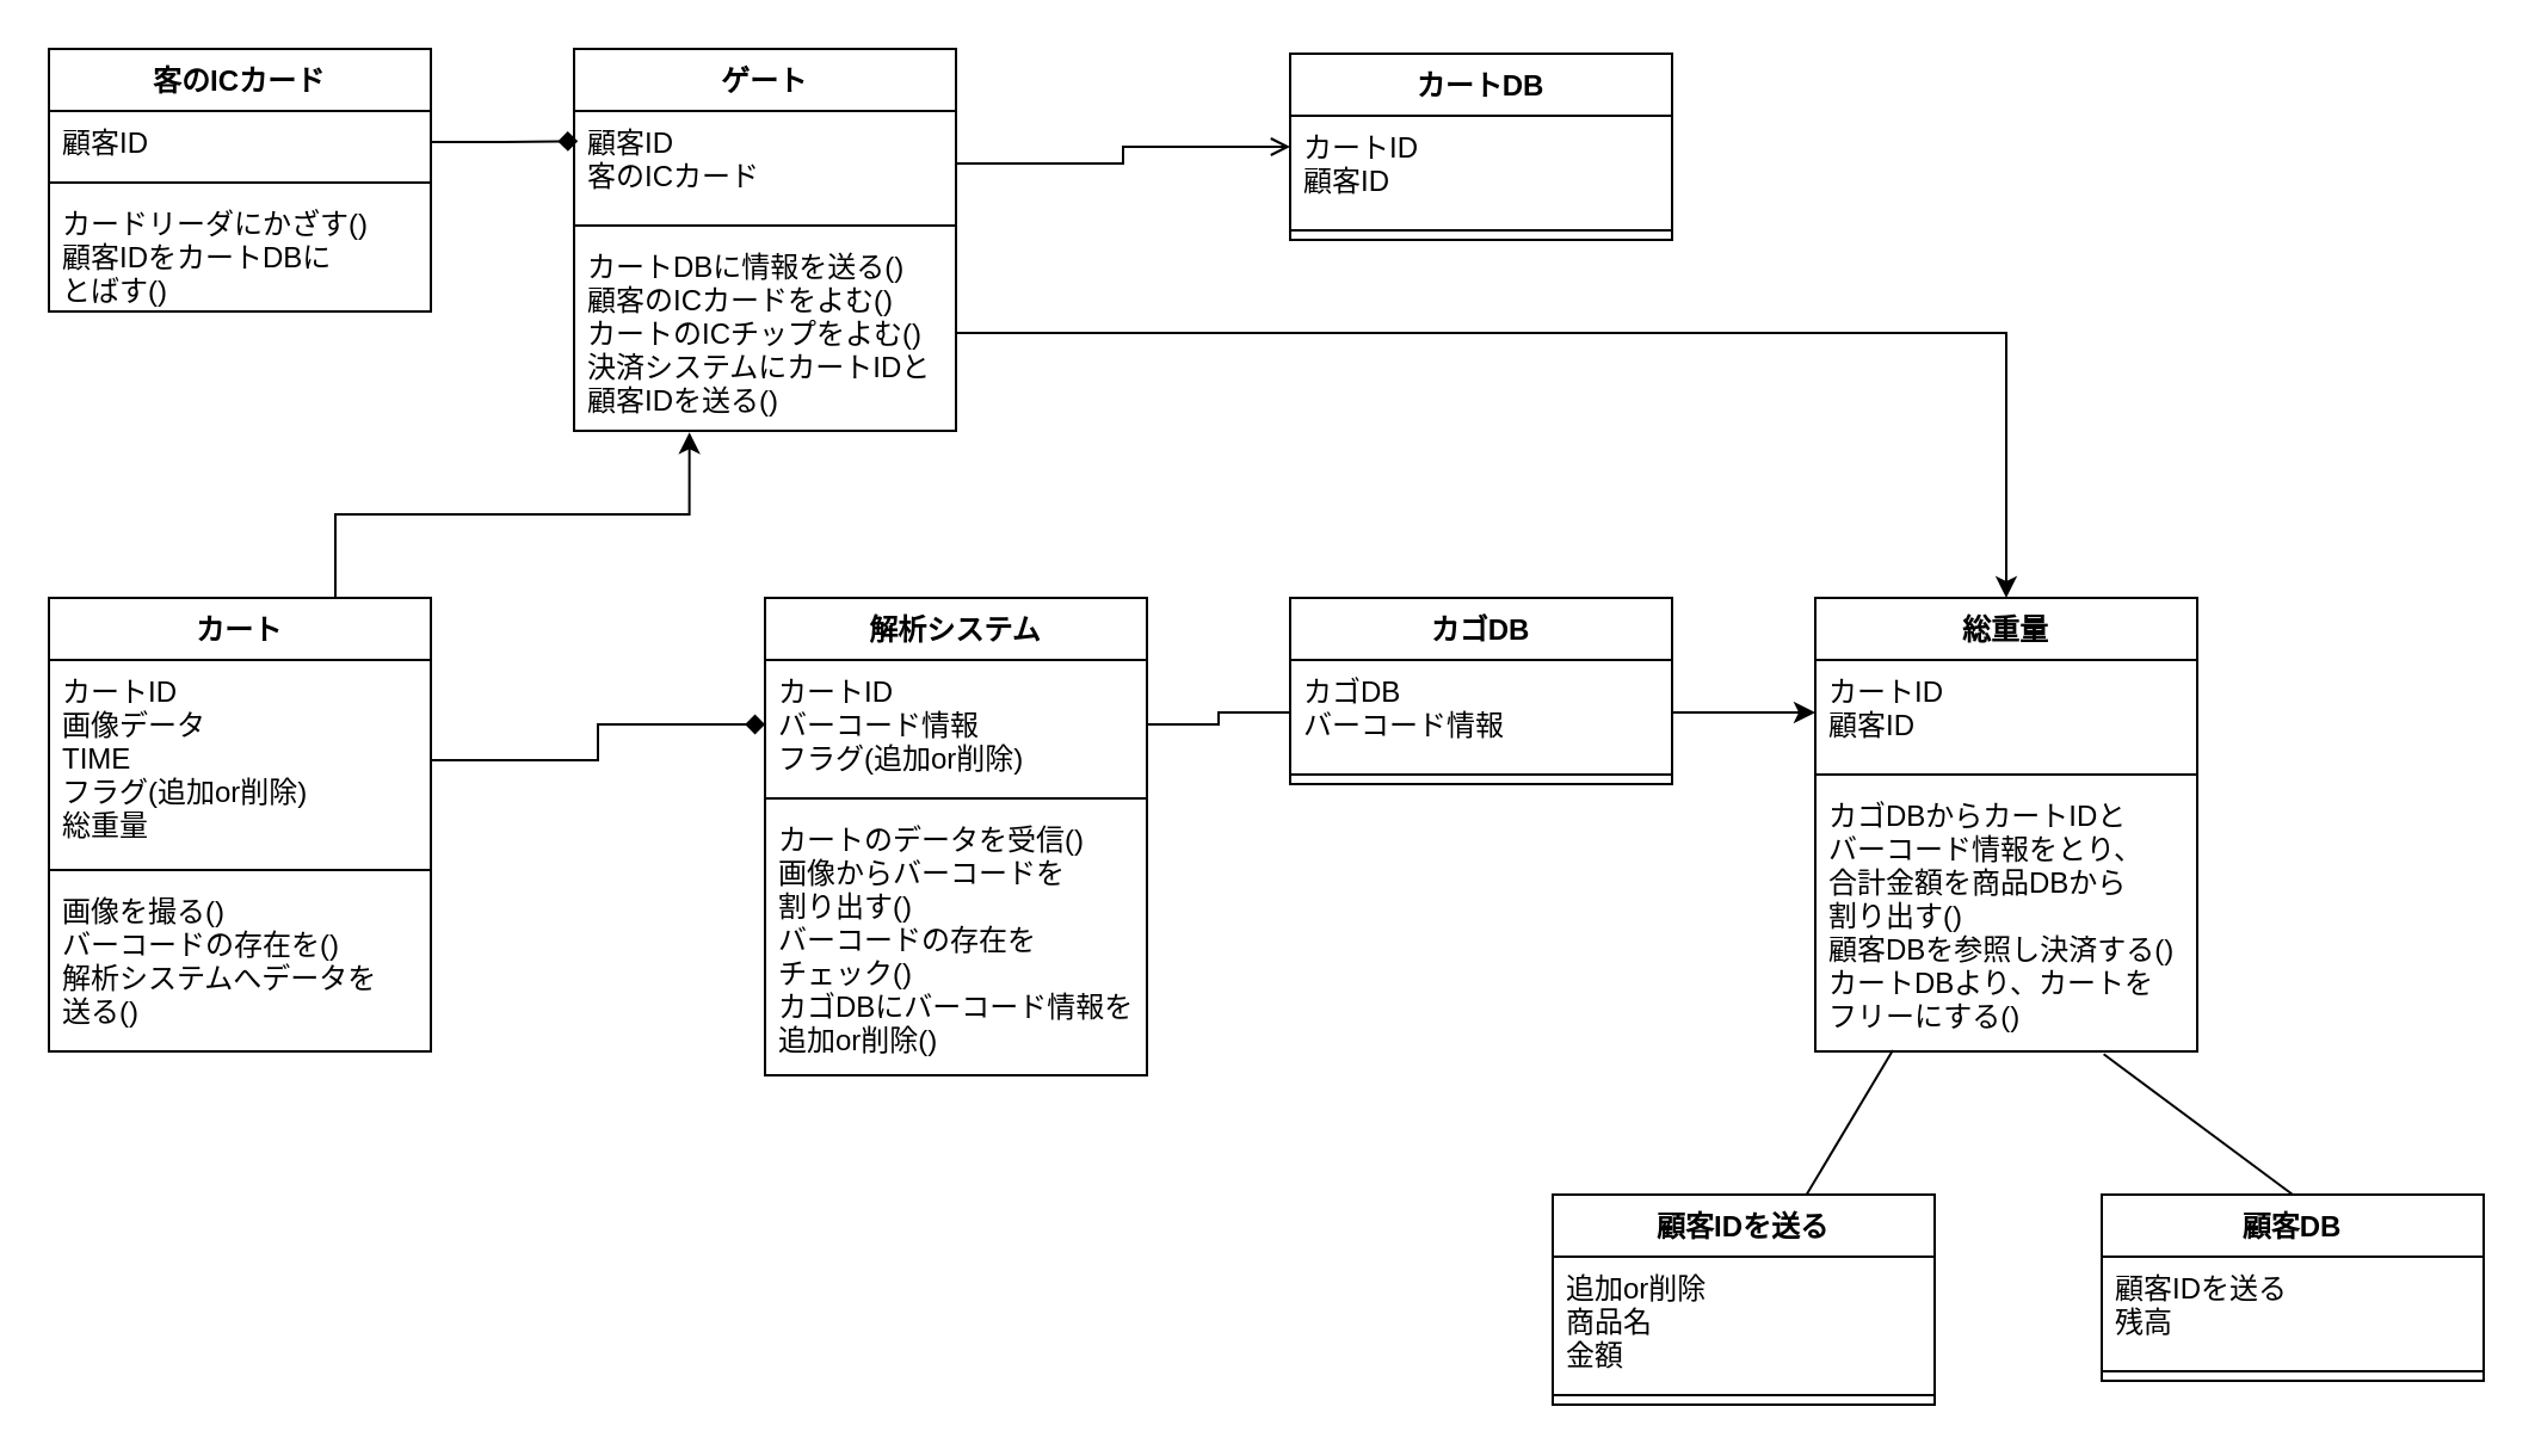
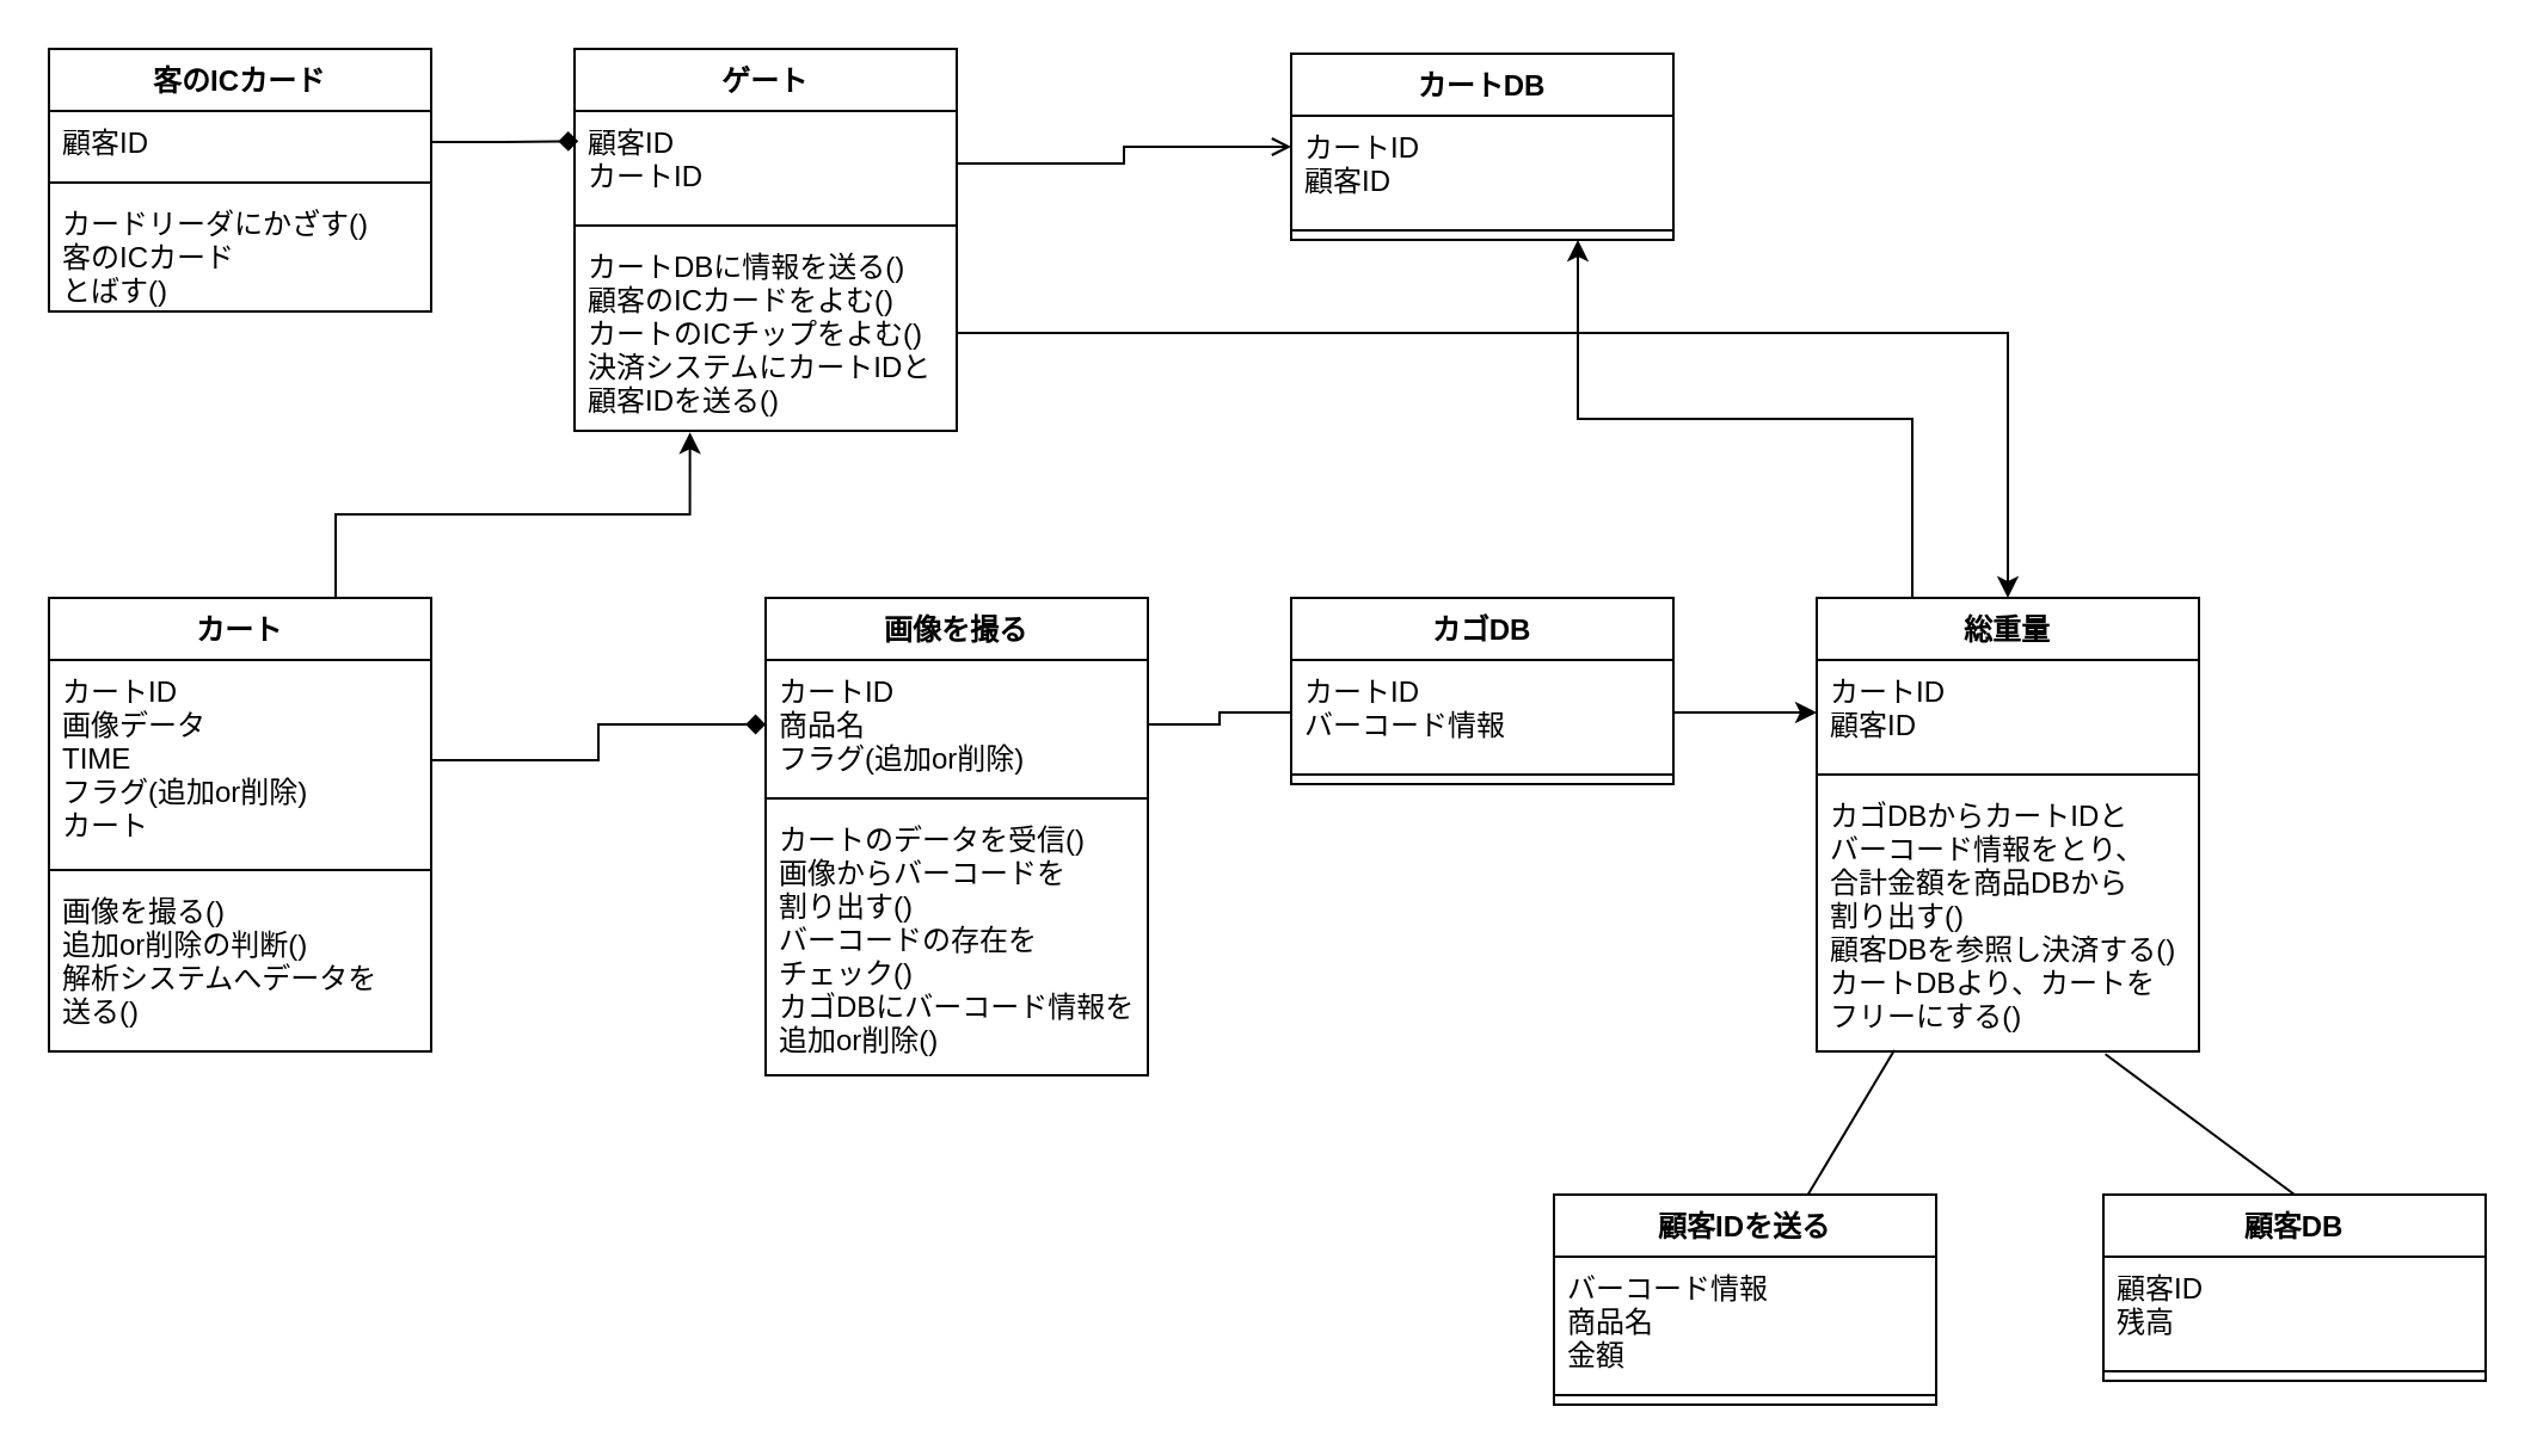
- <mxCell id="38" value="顧客ID&#10;客のICカード&#10;" style="text;strokeColor=none;fillColor=none;align=left;verticalAlign=top;spacingLeft=4;spacingRight=4;overflow=hidden;rotatable=0;points=[[0,0.5],[1,0.5]];portConstraint=eastwest;" vertex="1" parent="37"><mxGeometry y="26" width="160" height="44" as="geometry" /></mxCell>
+ <mxCell id="38" value="顧客ID&#10;カートID&#10;" style="text;strokeColor=none;fillColor=none;align=left;verticalAlign=top;spacingLeft=4;spacingRight=4;overflow=hidden;rotatable=0;points=[[0,0.5],[1,0.5]];portConstraint=eastwest;" vertex="1" parent="37"><mxGeometry y="26" width="160" height="44" as="geometry" /></mxCell>
- <mxCell id="5" value="カードリーダにかざす()&#10;顧客IDをカートDBに&#10;とばす()" style="text;strokeColor=none;fillColor=none;align=left;verticalAlign=top;spacingLeft=4;spacingRight=4;overflow=hidden;rotatable=0;points=[[0,0.5],[1,0.5]];portConstraint=eastwest;" vertex="1" parent="2"><mxGeometry y="60" width="160" height="50" as="geometry" /></mxCell>
+ <mxCell id="5" value="カードリーダにかざす()&#10;客のICカード&#10;とばす()" style="text;strokeColor=none;fillColor=none;align=left;verticalAlign=top;spacingLeft=4;spacingRight=4;overflow=hidden;rotatable=0;points=[[0,0.5],[1,0.5]];portConstraint=eastwest;" vertex="1" parent="2"><mxGeometry y="60" width="160" height="50" as="geometry" /></mxCell>
+ <mxCell id="23" style="edgeStyle=orthogonalEdgeStyle;rounded=0;orthogonalLoop=1;jettySize=auto;html=1;exitX=0.25;exitY=0;exitDx=0;exitDy=0;entryX=0.75;entryY=1;entryDx=0;entryDy=0;endArrow=classic;endFill=1;" edge="1" parent="1" source="24" target="6"><mxGeometry relative="1" as="geometry" /></mxCell>
- <mxCell id="14" value="解析システム" style="swimlane;fontStyle=1;align=center;verticalAlign=top;childLayout=stackLayout;horizontal=1;startSize=26;horizontalStack=0;resizeParent=1;resizeParentMax=0;resizeLast=0;collapsible=1;marginBottom=0;" vertex="1" parent="1"><mxGeometry x="320" y="250" width="160" height="200" as="geometry"><mxRectangle x="240" y="265" width="100" height="26" as="alternateBounds" /></mxGeometry></mxCell>
+ <mxCell id="14" value="画像を撮る" style="swimlane;fontStyle=1;align=center;verticalAlign=top;childLayout=stackLayout;horizontal=1;startSize=26;horizontalStack=0;resizeParent=1;resizeParentMax=0;resizeLast=0;collapsible=1;marginBottom=0;" vertex="1" parent="1"><mxGeometry x="320" y="250" width="160" height="200" as="geometry"><mxRectangle x="240" y="265" width="100" height="26" as="alternateBounds" /></mxGeometry></mxCell>
- <mxCell id="11" value="カートID&#10;画像データ&#10;TIME&#10;フラグ(追加or削除)&#10;総重量" style="text;strokeColor=none;fillColor=none;align=left;verticalAlign=top;spacingLeft=4;spacingRight=4;overflow=hidden;rotatable=0;points=[[0,0.5],[1,0.5]];portConstraint=eastwest;" vertex="1" parent="10"><mxGeometry y="26" width="160" height="84" as="geometry" /></mxCell>
+ <mxCell id="11" value="カートID&#10;画像データ&#10;TIME&#10;フラグ(追加or削除)&#10;カート" style="text;strokeColor=none;fillColor=none;align=left;verticalAlign=top;spacingLeft=4;spacingRight=4;overflow=hidden;rotatable=0;points=[[0,0.5],[1,0.5]];portConstraint=eastwest;" vertex="1" parent="10"><mxGeometry y="26" width="160" height="84" as="geometry" /></mxCell>
- <mxCell id="15" value="カートID&#10;バーコード情報&#10;フラグ(追加or削除)" style="text;strokeColor=none;fillColor=none;align=left;verticalAlign=top;spacingLeft=4;spacingRight=4;overflow=hidden;rotatable=0;points=[[0,0.5],[1,0.5]];portConstraint=eastwest;" vertex="1" parent="14"><mxGeometry y="26" width="160" height="54" as="geometry" /></mxCell>
+ <mxCell id="15" value="カートID&#10;商品名&#10;フラグ(追加or削除)" style="text;strokeColor=none;fillColor=none;align=left;verticalAlign=top;spacingLeft=4;spacingRight=4;overflow=hidden;rotatable=0;points=[[0,0.5],[1,0.5]];portConstraint=eastwest;" vertex="1" parent="14"><mxGeometry y="26" width="160" height="54" as="geometry" /></mxCell>
- <mxCell id="19" value="カゴDB&#10;バーコード情報" style="text;strokeColor=none;fillColor=none;align=left;verticalAlign=top;spacingLeft=4;spacingRight=4;overflow=hidden;rotatable=0;points=[[0,0.5],[1,0.5]];portConstraint=eastwest;" vertex="1" parent="18"><mxGeometry y="26" width="160" height="44" as="geometry" /></mxCell>
+ <mxCell id="19" value="カートID&#10;バーコード情報" style="text;strokeColor=none;fillColor=none;align=left;verticalAlign=top;spacingLeft=4;spacingRight=4;overflow=hidden;rotatable=0;points=[[0,0.5],[1,0.5]];portConstraint=eastwest;" vertex="1" parent="18"><mxGeometry y="26" width="160" height="44" as="geometry" /></mxCell>
- <mxCell id="13" value="画像を撮る()&#10;バーコードの存在を()&#10;解析システムへデータを&#10;送る()" style="text;strokeColor=none;fillColor=none;align=left;verticalAlign=top;spacingLeft=4;spacingRight=4;overflow=hidden;rotatable=0;points=[[0,0.5],[1,0.5]];portConstraint=eastwest;" vertex="1" parent="10"><mxGeometry y="118" width="160" height="72" as="geometry" /></mxCell>
+ <mxCell id="13" value="画像を撮る()&#10;追加or削除の判断()&#10;解析システムへデータを&#10;送る()" style="text;strokeColor=none;fillColor=none;align=left;verticalAlign=top;spacingLeft=4;spacingRight=4;overflow=hidden;rotatable=0;points=[[0,0.5],[1,0.5]];portConstraint=eastwest;" vertex="1" parent="10"><mxGeometry y="118" width="160" height="72" as="geometry" /></mxCell>
- <mxCell id="29" value="追加or削除&#10;商品名&#10;金額" style="text;strokeColor=none;fillColor=none;align=left;verticalAlign=top;spacingLeft=4;spacingRight=4;overflow=hidden;rotatable=0;points=[[0,0.5],[1,0.5]];portConstraint=eastwest;" vertex="1" parent="28"><mxGeometry y="26" width="160" height="54" as="geometry" /></mxCell>
+ <mxCell id="29" value="バーコード情報&#10;商品名&#10;金額" style="text;strokeColor=none;fillColor=none;align=left;verticalAlign=top;spacingLeft=4;spacingRight=4;overflow=hidden;rotatable=0;points=[[0,0.5],[1,0.5]];portConstraint=eastwest;" vertex="1" parent="28"><mxGeometry y="26" width="160" height="54" as="geometry" /></mxCell>
- <mxCell id="32" value="顧客IDを送る&#10;残高" style="text;strokeColor=none;fillColor=none;align=left;verticalAlign=top;spacingLeft=4;spacingRight=4;overflow=hidden;rotatable=0;points=[[0,0.5],[1,0.5]];portConstraint=eastwest;" vertex="1" parent="31"><mxGeometry y="26" width="160" height="44" as="geometry" /></mxCell>
+ <mxCell id="32" value="顧客ID&#10;残高" style="text;strokeColor=none;fillColor=none;align=left;verticalAlign=top;spacingLeft=4;spacingRight=4;overflow=hidden;rotatable=0;points=[[0,0.5],[1,0.5]];portConstraint=eastwest;" vertex="1" parent="31"><mxGeometry y="26" width="160" height="44" as="geometry" /></mxCell>
